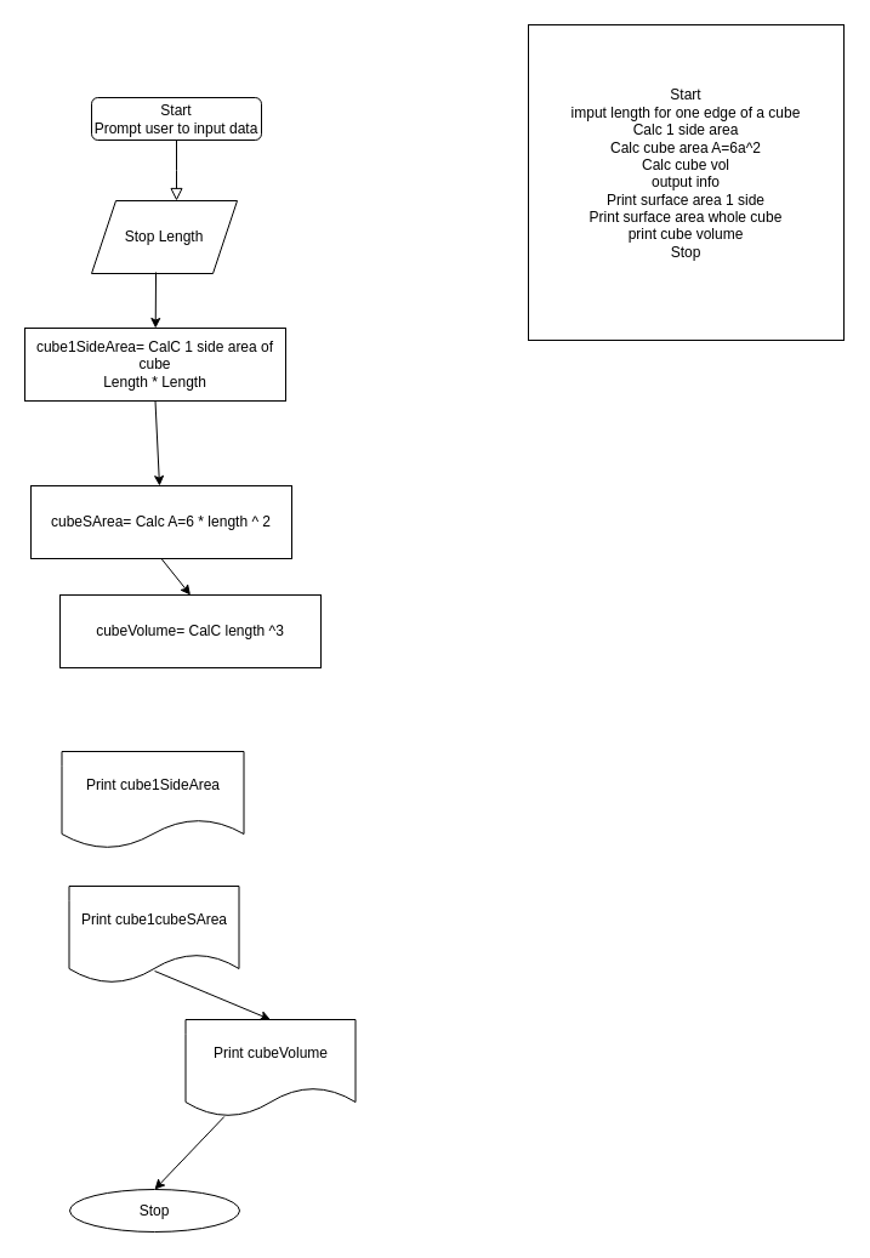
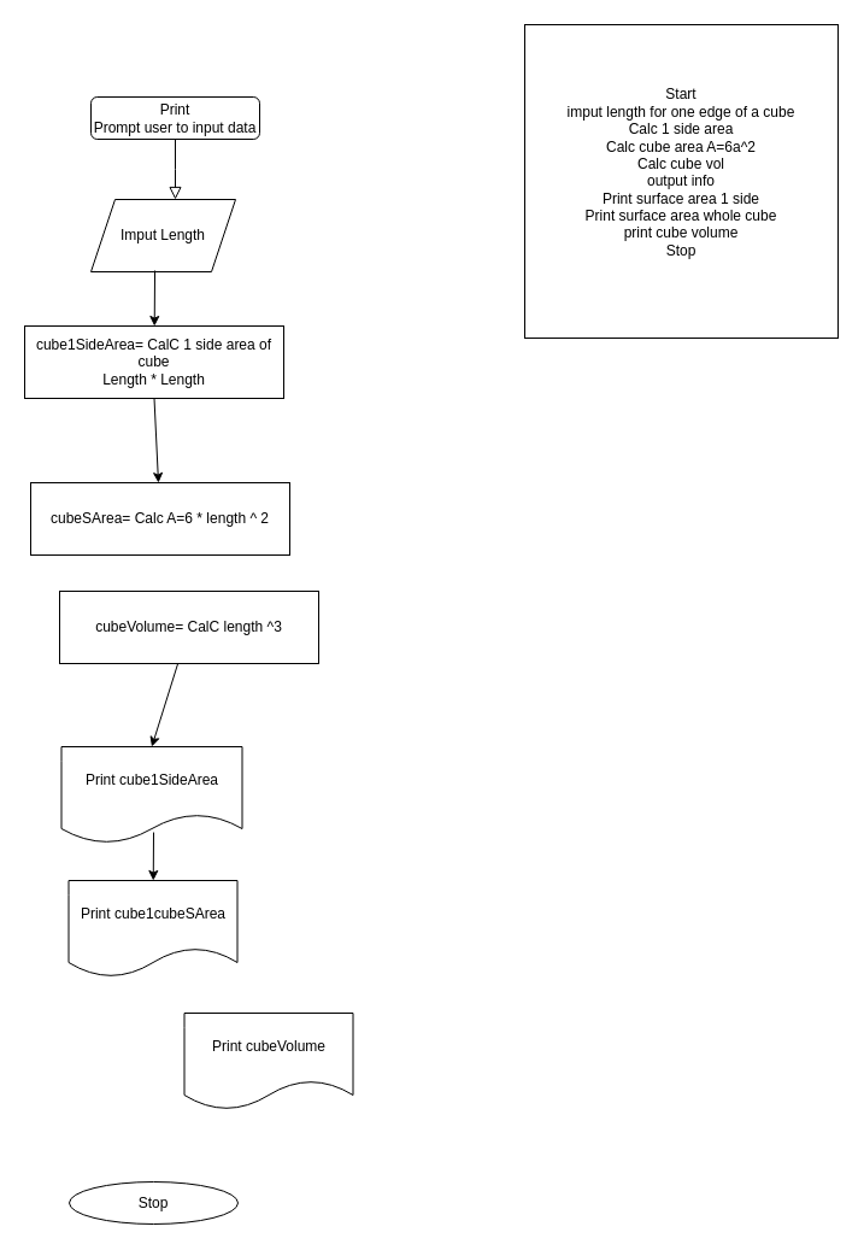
- <mxCell id="3" value="Start&lt;br&gt;Prompt user to input data" style="rounded=1;whiteSpace=wrap;html=1;fontSize=12;glass=0;strokeWidth=1;shadow=0;" parent="1" vertex="1"><mxGeometry x="75" y="80" width="140" height="35" as="geometry" /></mxCell>
+ <mxCell id="3" value="Print&lt;br&gt;Prompt user to input data" style="rounded=1;whiteSpace=wrap;html=1;fontSize=12;glass=0;strokeWidth=1;shadow=0;" parent="1" vertex="1"><mxGeometry x="75" y="80" width="140" height="35" as="geometry" /></mxCell>
- <mxCell id="4" value="Stop Length" style="shape=parallelogram;perimeter=parallelogramPerimeter;whiteSpace=wrap;html=1;fixedSize=1;" vertex="1" parent="1"><mxGeometry x="75" y="165" width="120" height="60" as="geometry" /></mxCell>
+ <mxCell id="4" value="Imput Length" style="shape=parallelogram;perimeter=parallelogramPerimeter;whiteSpace=wrap;html=1;fixedSize=1;" vertex="1" parent="1"><mxGeometry x="75" y="165" width="120" height="60" as="geometry" /></mxCell>
- <mxCell id="14" value="" style="endArrow=classic;html=1;rounded=0;exitX=0.5;exitY=1;exitDx=0;exitDy=0;entryX=0.5;entryY=0;entryDx=0;entryDy=0;" edge="1" parent="1" source="7" target="8"><mxGeometry width="50" height="50" relative="1" as="geometry"><mxPoint x="148" y="244" as="sourcePoint" /><mxPoint x="148" y="290" as="targetPoint" /></mxGeometry></mxCell>
+ <mxCell id="15" value="" style="endArrow=classic;html=1;rounded=0;entryX=0.5;entryY=0;entryDx=0;entryDy=0;" edge="1" parent="1" source="8" target="9"><mxGeometry width="50" height="50" relative="1" as="geometry"><mxPoint x="135" y="570" as="sourcePoint" /><mxPoint x="158" y="300" as="targetPoint" /></mxGeometry></mxCell>
+ <mxCell id="16" value="" style="endArrow=classic;html=1;rounded=0;exitX=0.51;exitY=0.888;exitDx=0;exitDy=0;exitPerimeter=0;" edge="1" parent="1" source="9" target="10"><mxGeometry width="50" height="50" relative="1" as="geometry"><mxPoint x="136" y="560" as="sourcePoint" /><mxPoint x="136" y="629" as="targetPoint" /></mxGeometry></mxCell>
- <mxCell id="17" value="" style="endArrow=classic;html=1;rounded=0;entryX=0.5;entryY=0;entryDx=0;entryDy=0;exitX=0.504;exitY=0.875;exitDx=0;exitDy=0;exitPerimeter=0;" edge="1" parent="1" source="10" target="11"><mxGeometry width="50" height="50" relative="1" as="geometry"><mxPoint x="146" y="570" as="sourcePoint" /><mxPoint x="146" y="639" as="targetPoint" /></mxGeometry></mxCell>
- <mxCell id="19" value="" style="endArrow=classic;html=1;rounded=0;entryX=0.5;entryY=0;entryDx=0;entryDy=0;" edge="1" parent="1" source="11" target="18"><mxGeometry width="50" height="50" relative="1" as="geometry"><mxPoint x="137" y="810" as="sourcePoint" /><mxPoint x="138" y="850" as="targetPoint" /></mxGeometry></mxCell>
